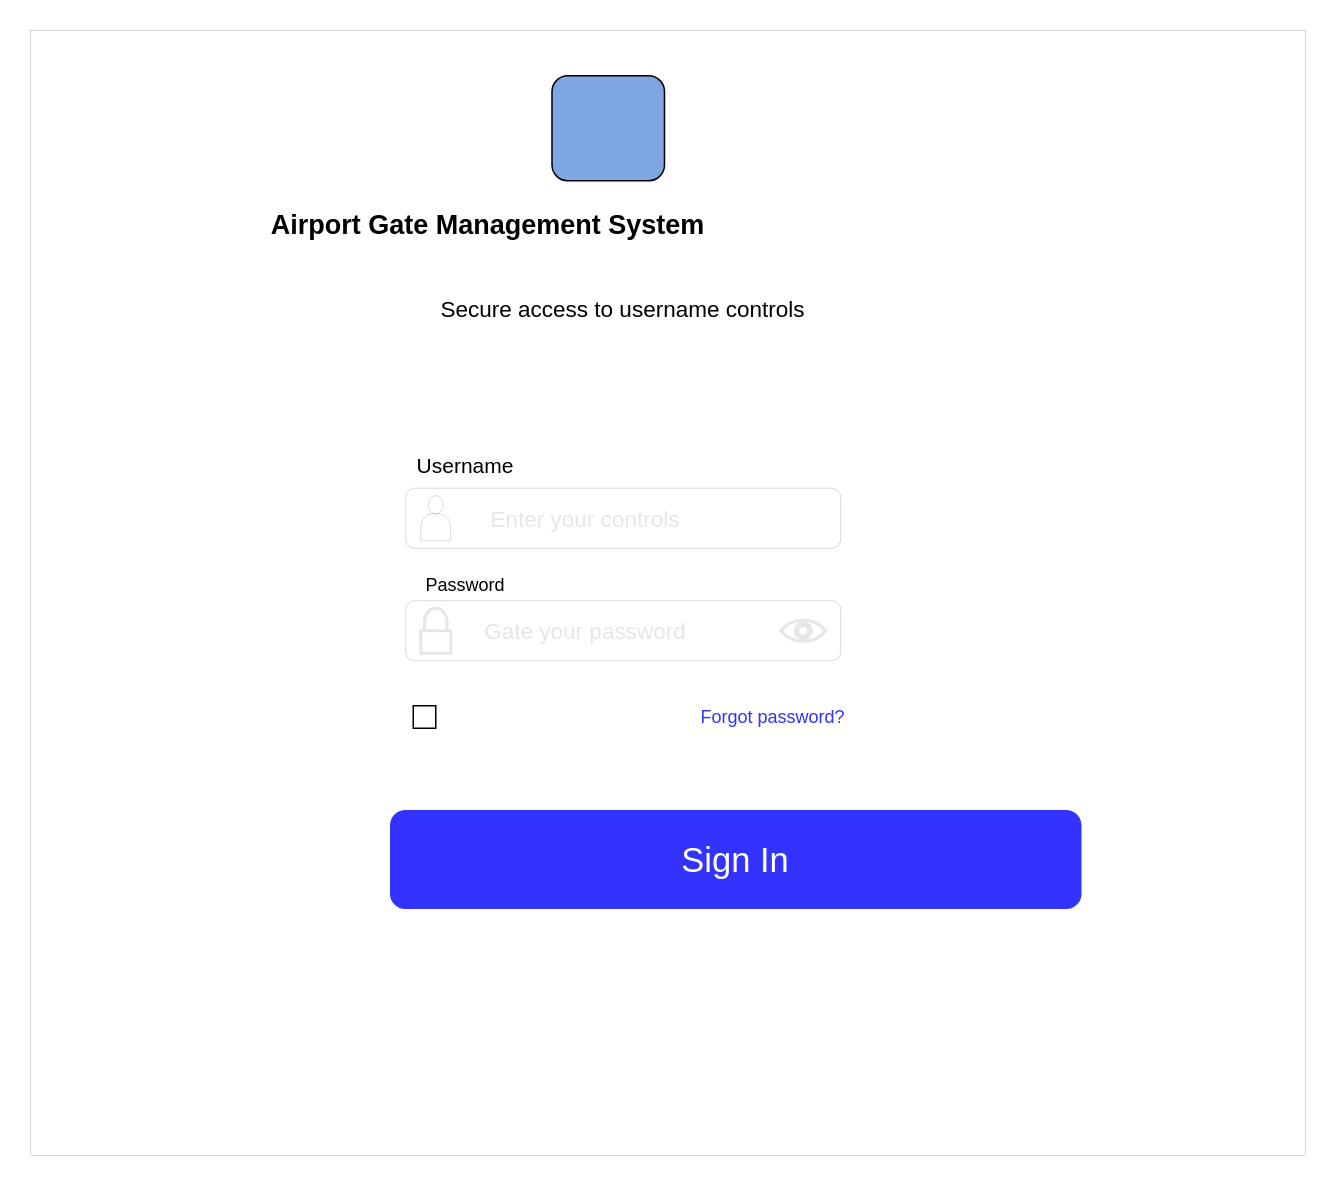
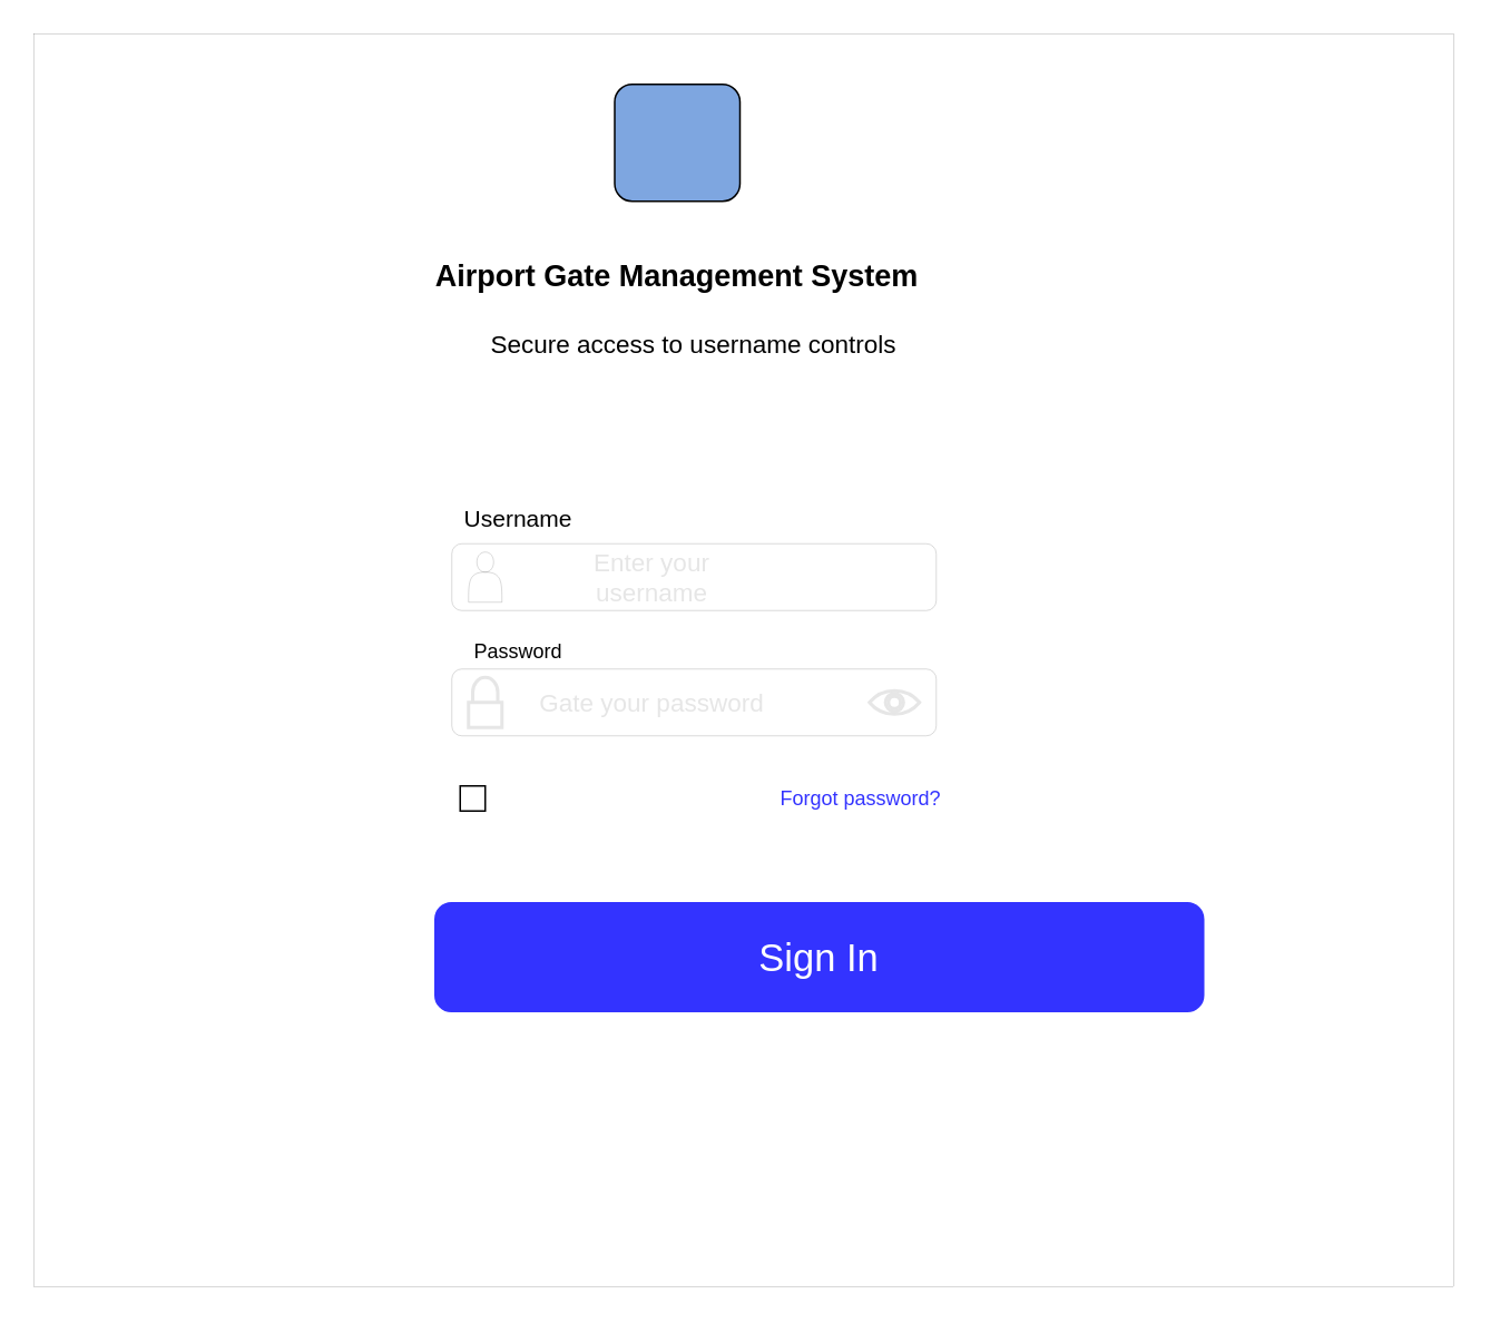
- <mxCell id="5" value="&lt;b&gt;&lt;font style=&quot;font-size: 18px;&quot;&gt;Airport Gate Management System&lt;/font&gt;&lt;/b&gt;" style="text;strokeColor=none;align=center;fillColor=none;html=1;verticalAlign=middle;whiteSpace=wrap;rounded=0;" vertex="1" parent="1"><mxGeometry x="170" y="135" width="310" height="30" as="geometry" /></mxCell>
+ <mxCell id="5" value="&lt;b&gt;&lt;font style=&quot;font-size: 18px;&quot;&gt;Airport Gate Management System&lt;/font&gt;&lt;/b&gt;" style="text;strokeColor=none;align=center;fillColor=none;html=1;verticalAlign=middle;whiteSpace=wrap;rounded=0;" vertex="1" parent="1"><mxGeometry x="250" y="150" width="310" height="30" as="geometry" /></mxCell>
- <mxCell id="10" value="&lt;font style=&quot;font-size: 15px; color: rgb(230, 230, 230);&quot;&gt;Enter your controls&lt;/font&gt;" style="text;strokeColor=none;align=center;fillColor=none;html=1;verticalAlign=middle;whiteSpace=wrap;rounded=0;strokeWidth=0;" vertex="1" parent="1"><mxGeometry x="320" y="330" width="140" height="30" as="geometry" /></mxCell>
+ <mxCell id="10" value="&lt;font style=&quot;font-size: 15px; color: rgb(230, 230, 230);&quot;&gt;Enter your username&lt;/font&gt;" style="text;strokeColor=none;align=center;fillColor=none;html=1;verticalAlign=middle;whiteSpace=wrap;rounded=0;strokeWidth=0;" vertex="1" parent="1"><mxGeometry x="320" y="330" width="140" height="30" as="geometry" /></mxCell>
